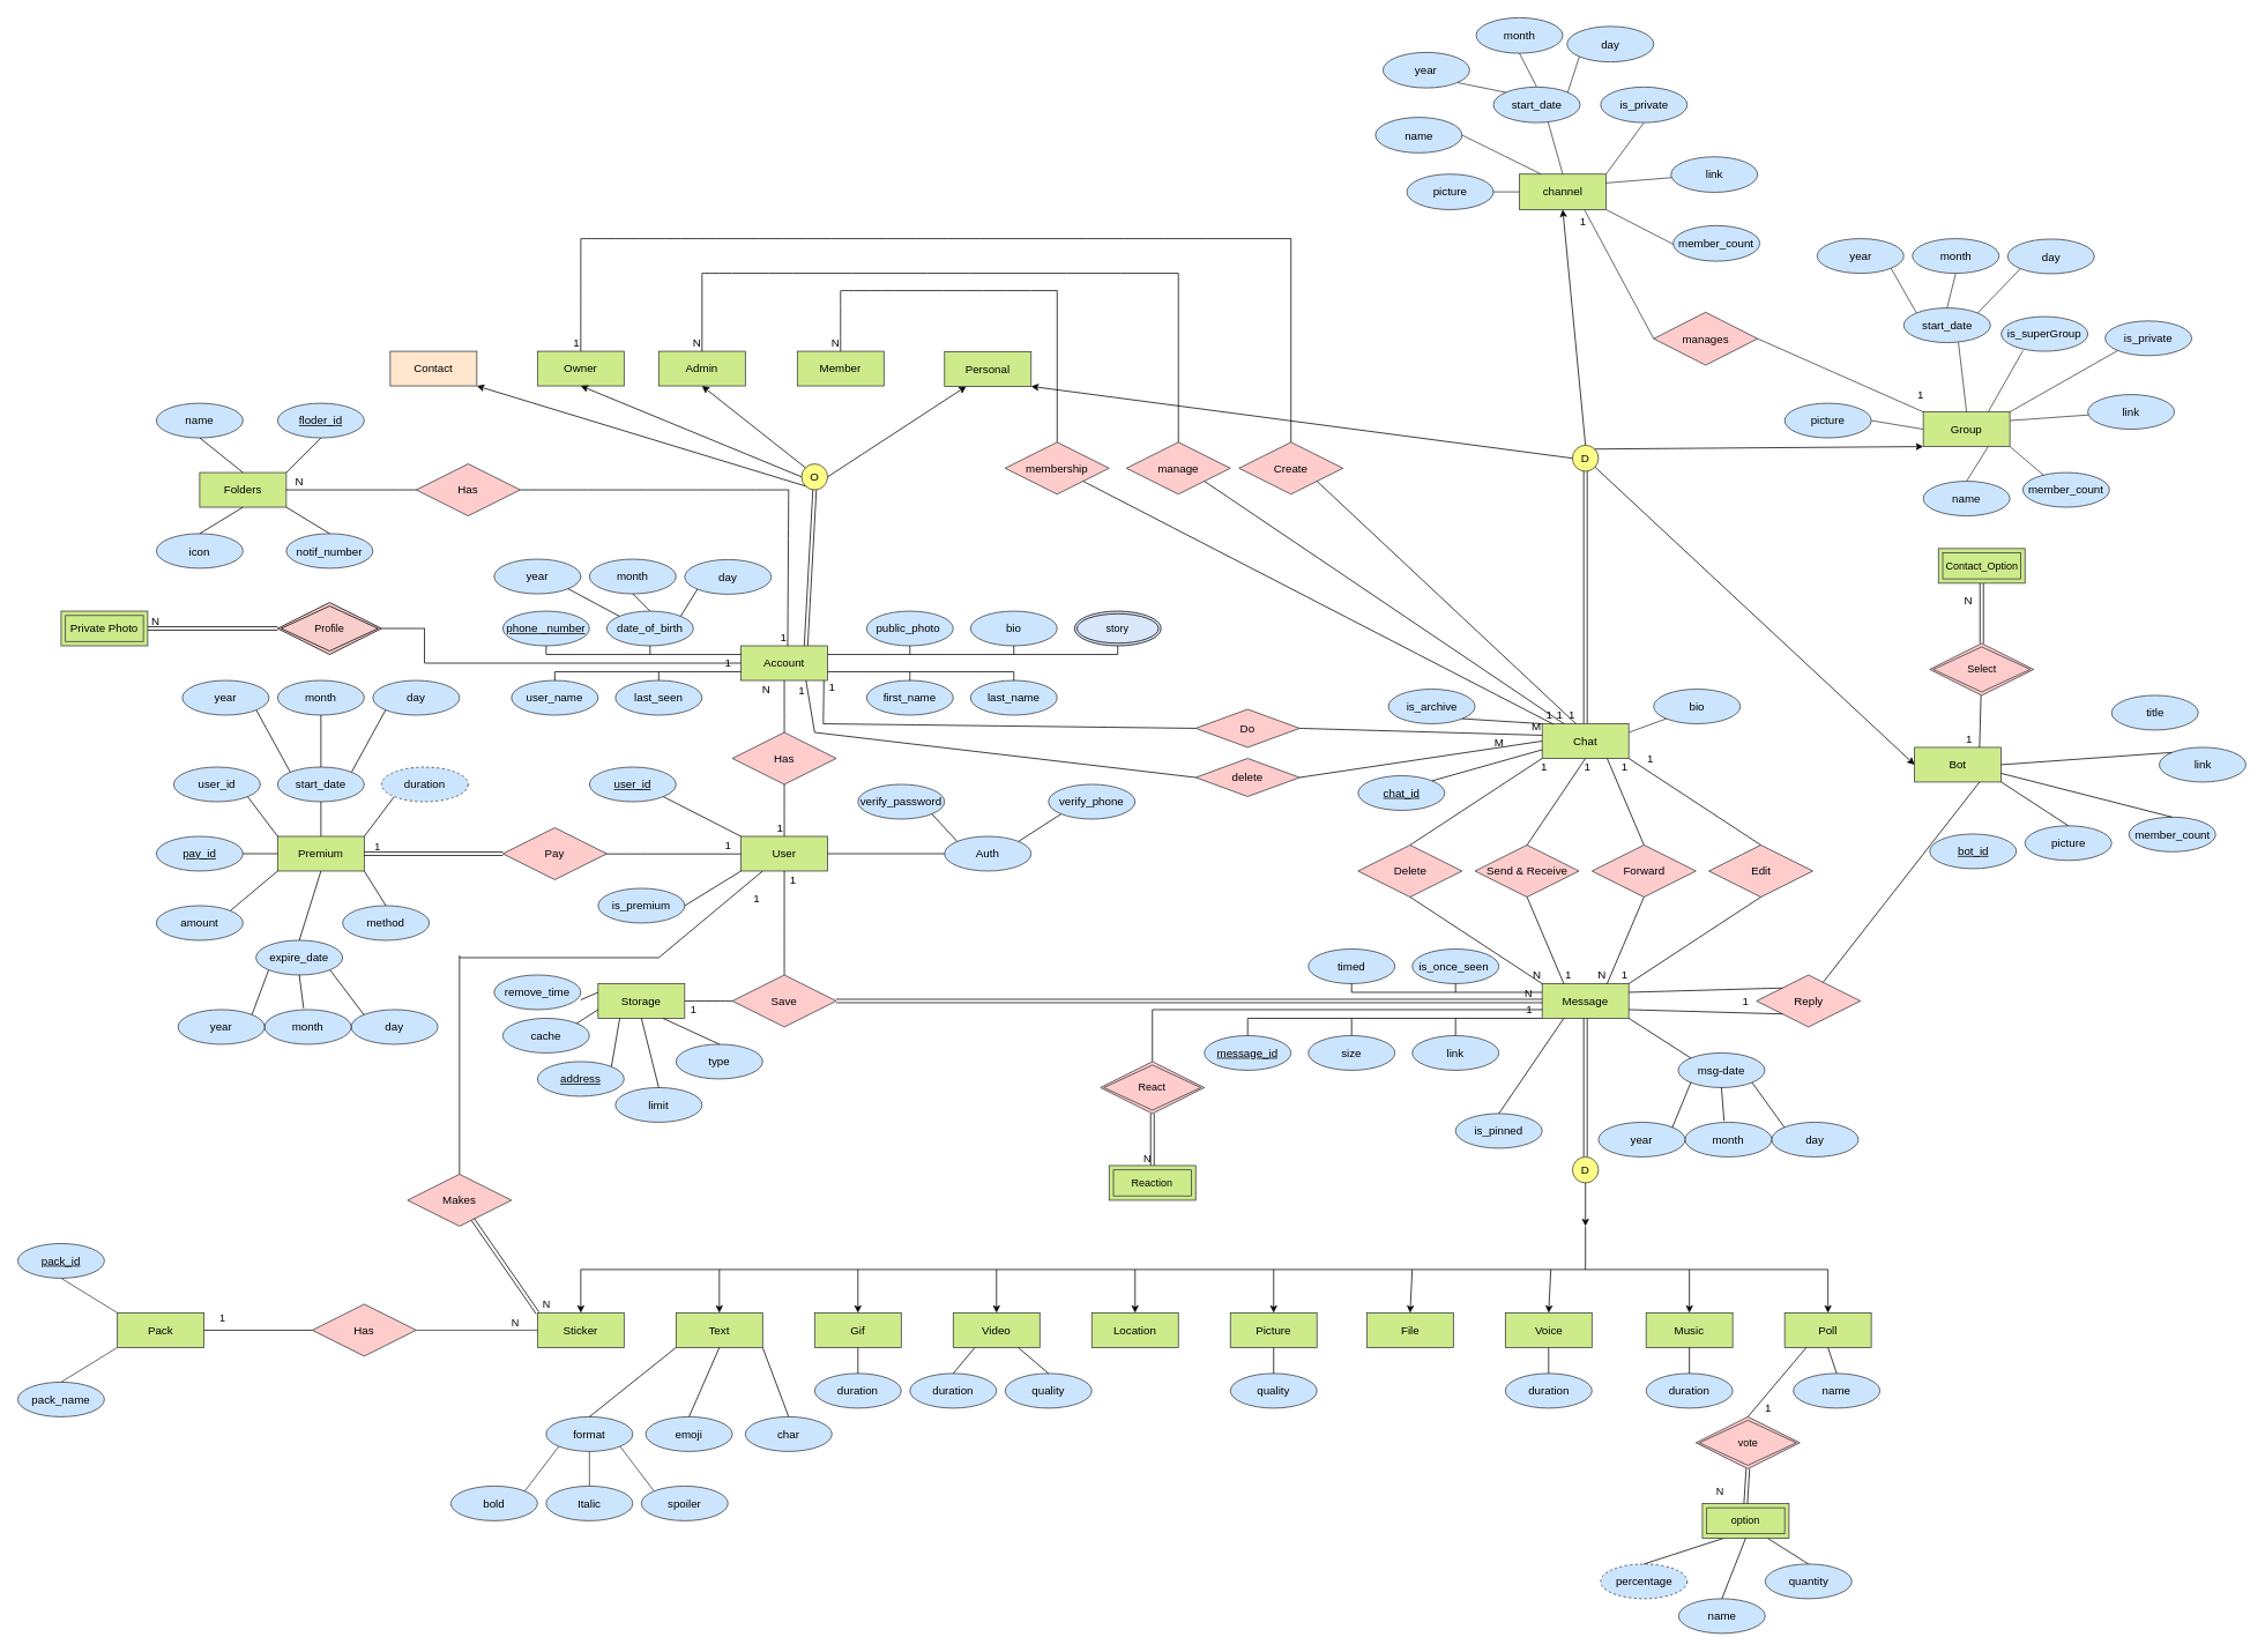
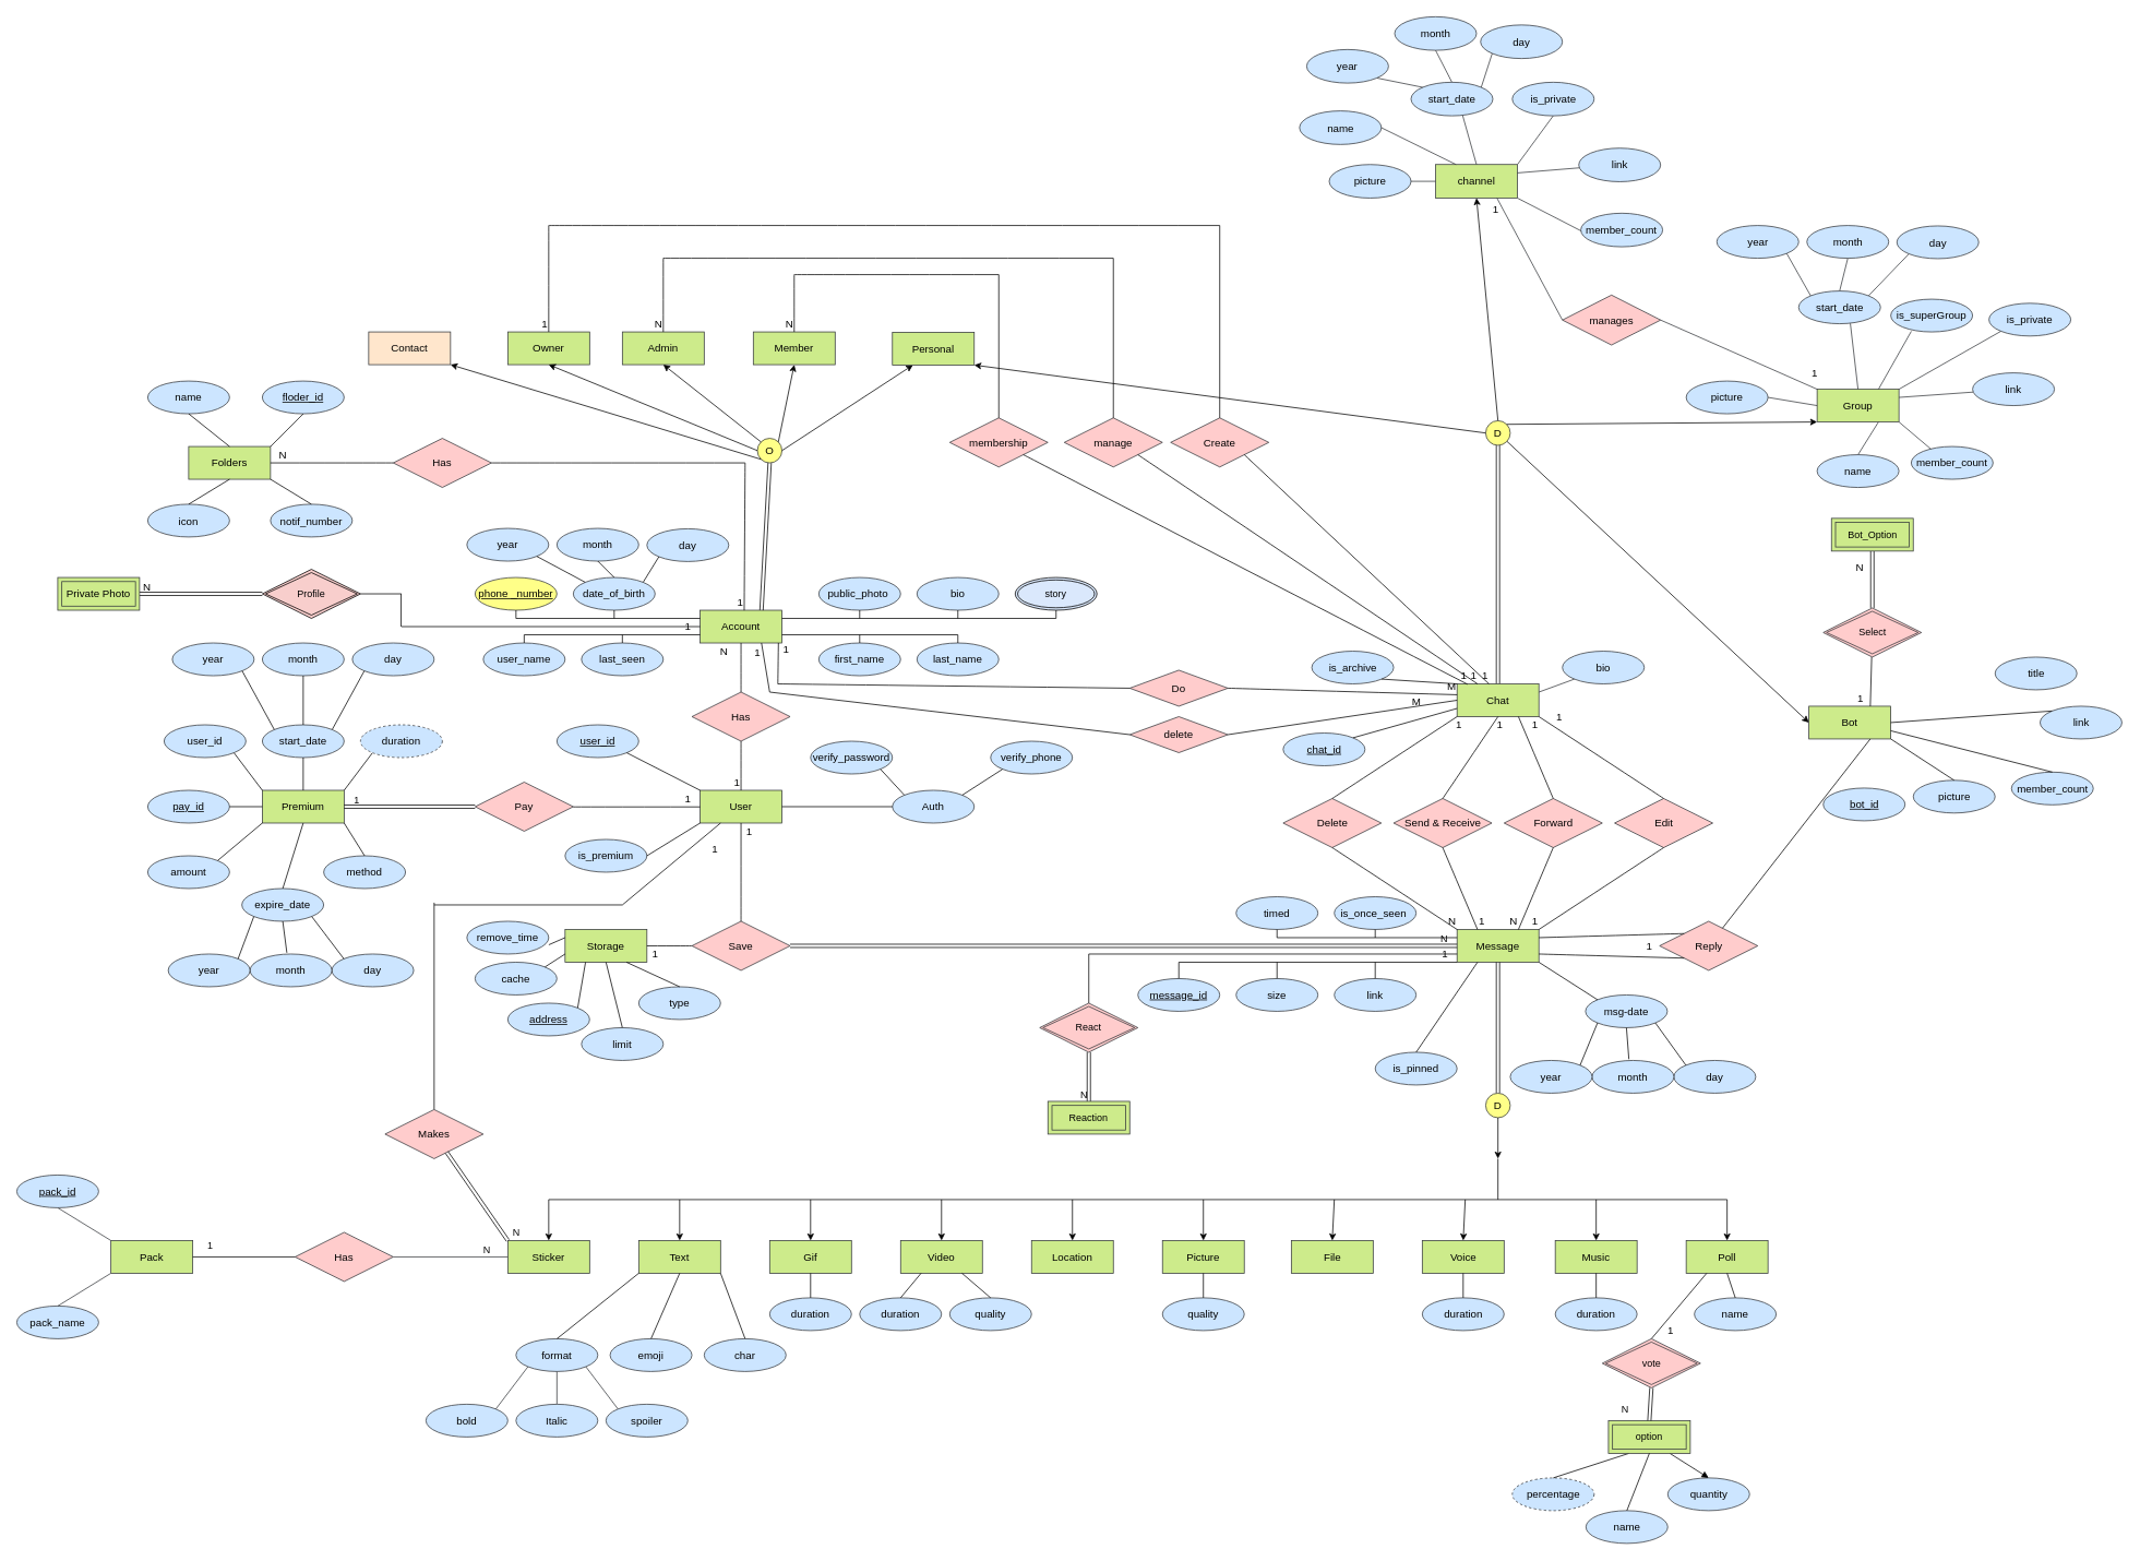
+ <mxCell id="46" value="" style="endArrow=classic;html=1;rounded=0;entryX=0.5;entryY=1;entryDx=0;entryDy=0;exitX=1;exitY=0;exitDx=0;exitDy=0;fontSize=13;fontStyle=0;labelBorderColor=none;textShadow=0;" parent="1" source="41" target="42" edge="1"><mxGeometry width="50" height="50" relative="1" as="geometry"><mxPoint x="930" y="505" as="sourcePoint" /><mxPoint x="980" y="455" as="targetPoint" /></mxGeometry></mxCell>
- <mxCell id="325" value="Contact_Option" style="shape=ext;margin=3;double=1;whiteSpace=wrap;html=1;align=center;fillColor=#cdeb8b;strokeColor=#36393d;" parent="1" vertex="1"><mxGeometry x="2237.5" y="632.75" width="100" height="40" as="geometry" /></mxCell>
+ <mxCell id="325" value="Bot_Option" style="shape=ext;margin=3;double=1;whiteSpace=wrap;html=1;align=center;fillColor=#cdeb8b;strokeColor=#36393d;" parent="1" vertex="1"><mxGeometry x="2237.5" y="632.75" width="100" height="40" as="geometry" /></mxCell>
- <mxCell id="28" value="phone _number" style="ellipse;whiteSpace=wrap;html=1;align=center;fontStyle=4;fillColor=#cce5ff;strokeColor=#36393d;fontSize=13;labelBorderColor=none;textShadow=0;" parent="1" vertex="1"><mxGeometry x="580" y="705" width="100" height="40" as="geometry" /></mxCell>
+ <mxCell id="28" value="phone _number" style="ellipse;whiteSpace=wrap;html=1;align=center;fontStyle=4;fillColor=#ffff88;strokeColor=#36393d;fontSize=13;labelBorderColor=none;textShadow=0;" parent="1" vertex="1"><mxGeometry x="580" y="705" width="100" height="40" as="geometry" /></mxCell>
- <mxCell id="200" value="" style="endArrow=none;html=1;rounded=0;entryX=0.5;entryY=0;entryDx=0;entryDy=0;fontSize=13;fontStyle=0;labelBorderColor=none;textShadow=0;exitX=0.75;exitY=1;exitDx=0;exitDy=0;" parent="1" source="366" target="197" edge="1"><mxGeometry relative="1" as="geometry"><mxPoint x="2050" y="1725" as="sourcePoint" /><mxPoint x="2105" y="1575" as="targetPoint" /></mxGeometry></mxCell>
+ <mxCell id="200" value="" style="endArrow=block;html=1;rounded=0;entryX=0.5;entryY=0;entryDx=0;entryDy=0;fontSize=13;fontStyle=0;labelBorderColor=none;textShadow=0;exitX=0.75;exitY=1;exitDx=0;exitDy=0;" parent="1" source="366" target="197" edge="1"><mxGeometry relative="1" as="geometry"><mxPoint x="2050" y="1725" as="sourcePoint" /><mxPoint x="2105" y="1575" as="targetPoint" /></mxGeometry></mxCell>
